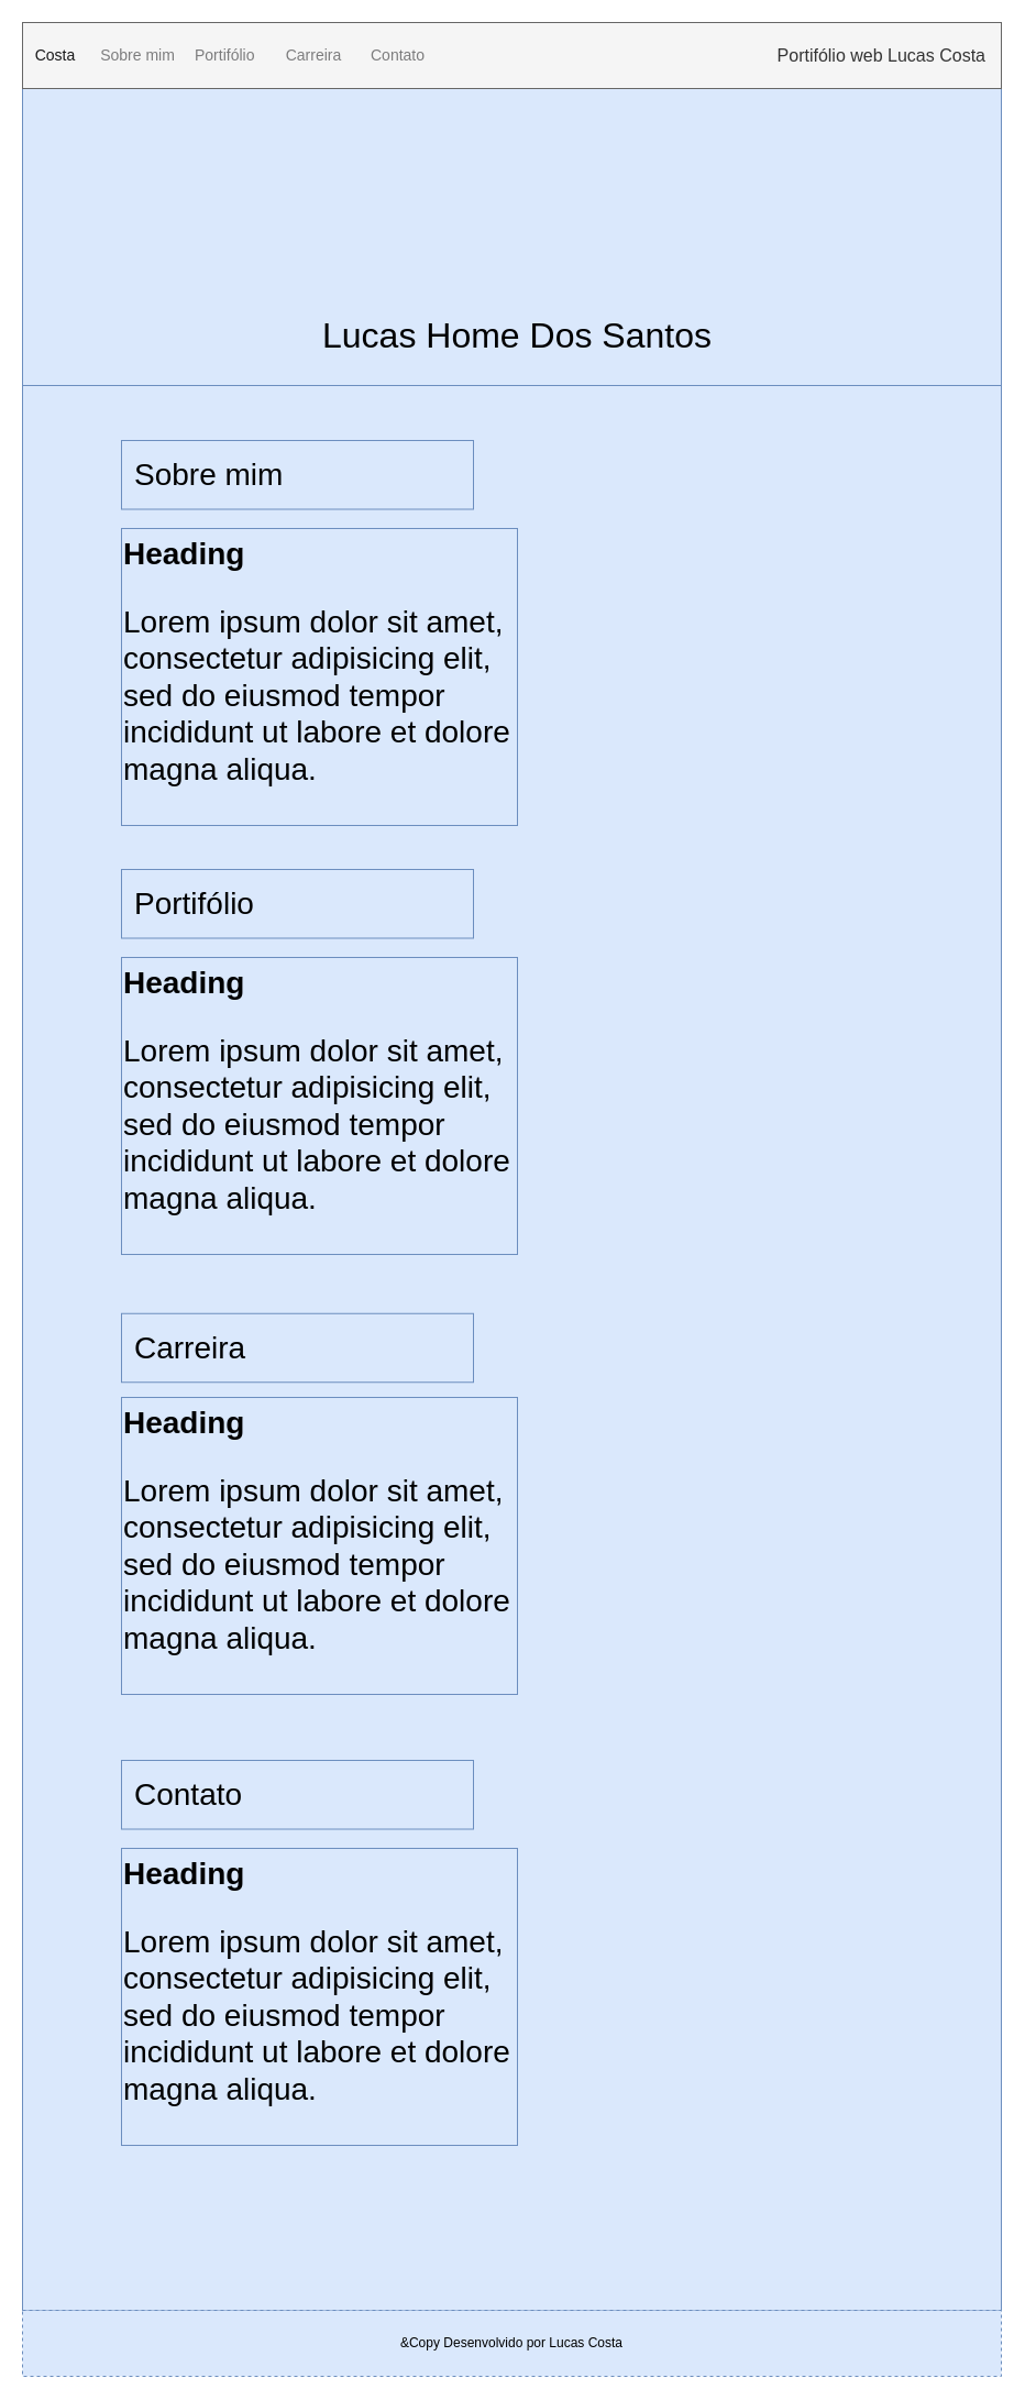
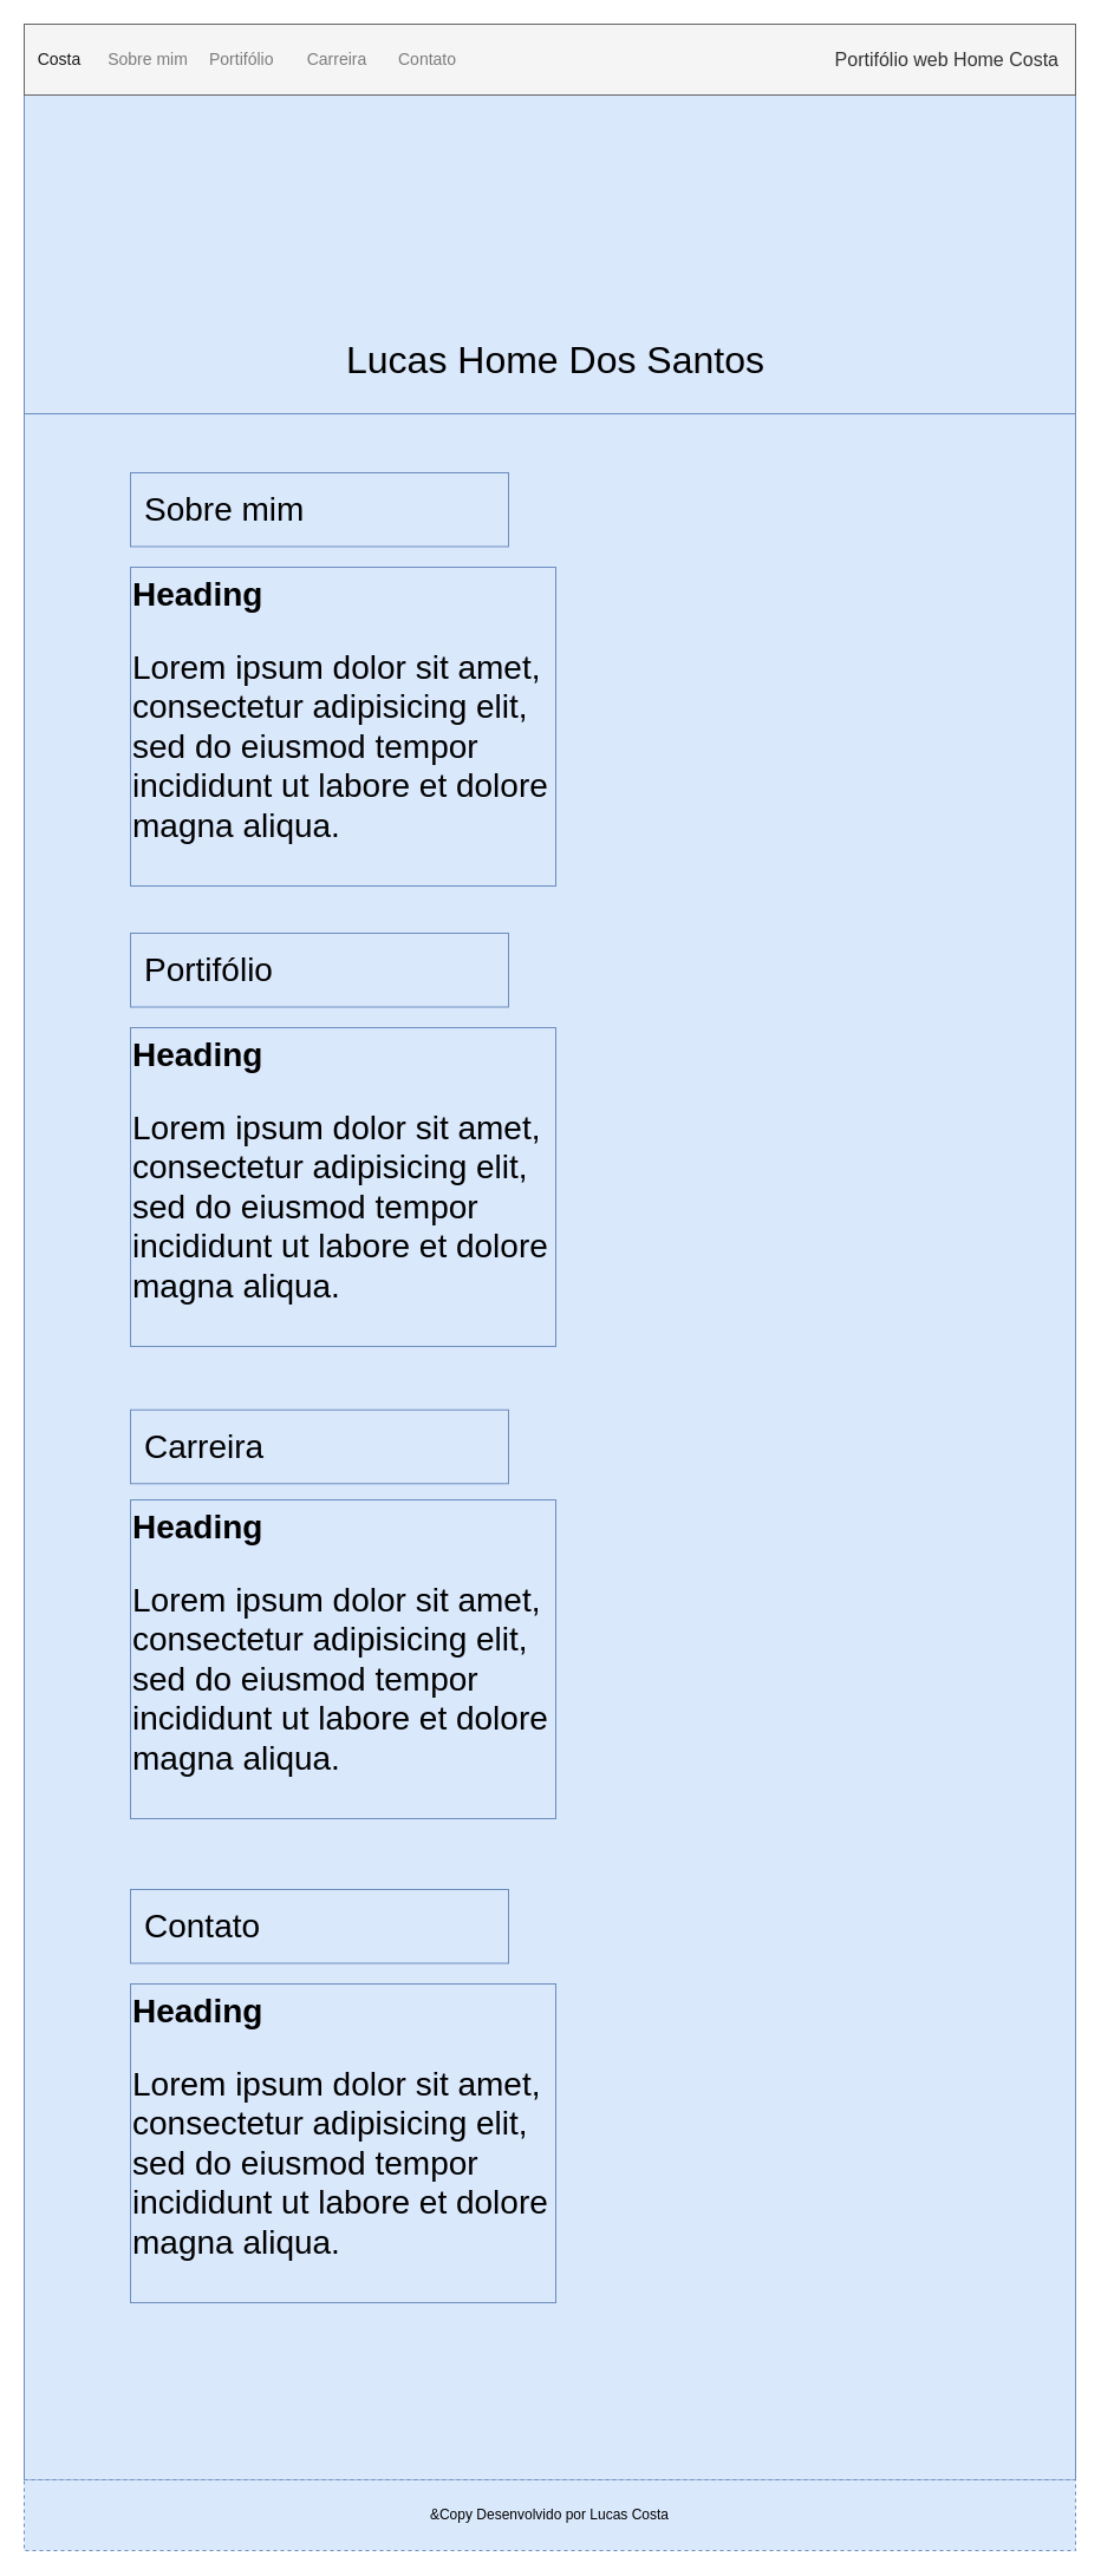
- <mxCell id="7" value="Portifólio web Lucas Costa" style="html=1;shadow=0;dashed=0;fillColor=#f5f5f5;strokeColor=#666666;fontSize=16;align=right;spacing=15;fontColor=#333333;" parent="1" vertex="1"><mxGeometry y="20" width="890" height="60" as="geometry" x="20" /></mxCell>
+ <mxCell id="7" value="Portifólio web Home Costa" style="html=1;shadow=0;dashed=0;fillColor=#f5f5f5;strokeColor=#666666;fontSize=16;align=right;spacing=15;fontColor=#333333;" parent="1" vertex="1"><mxGeometry y="20" width="890" height="60" as="geometry" x="20" /></mxCell>
